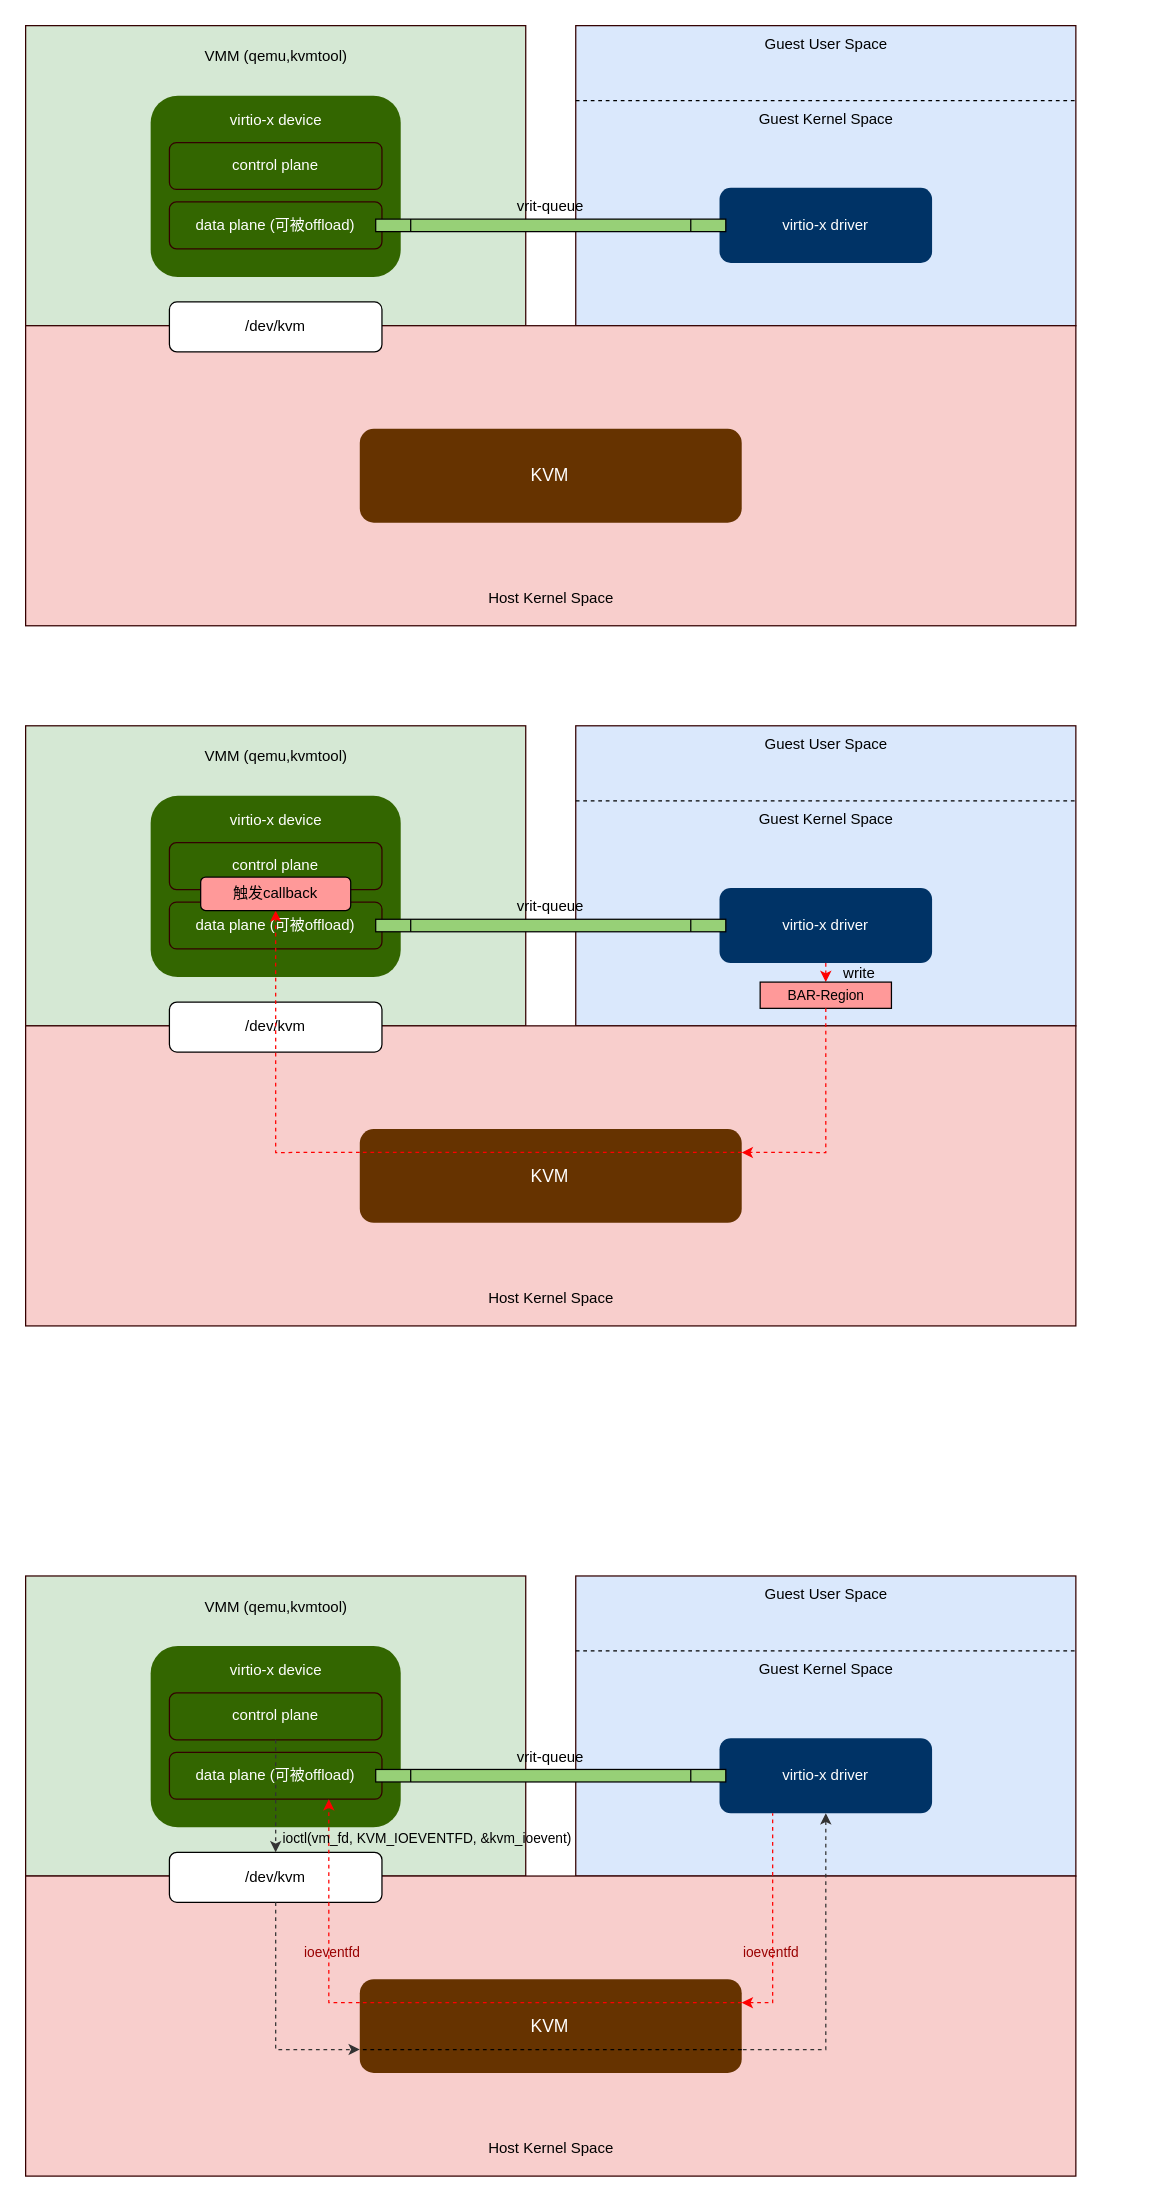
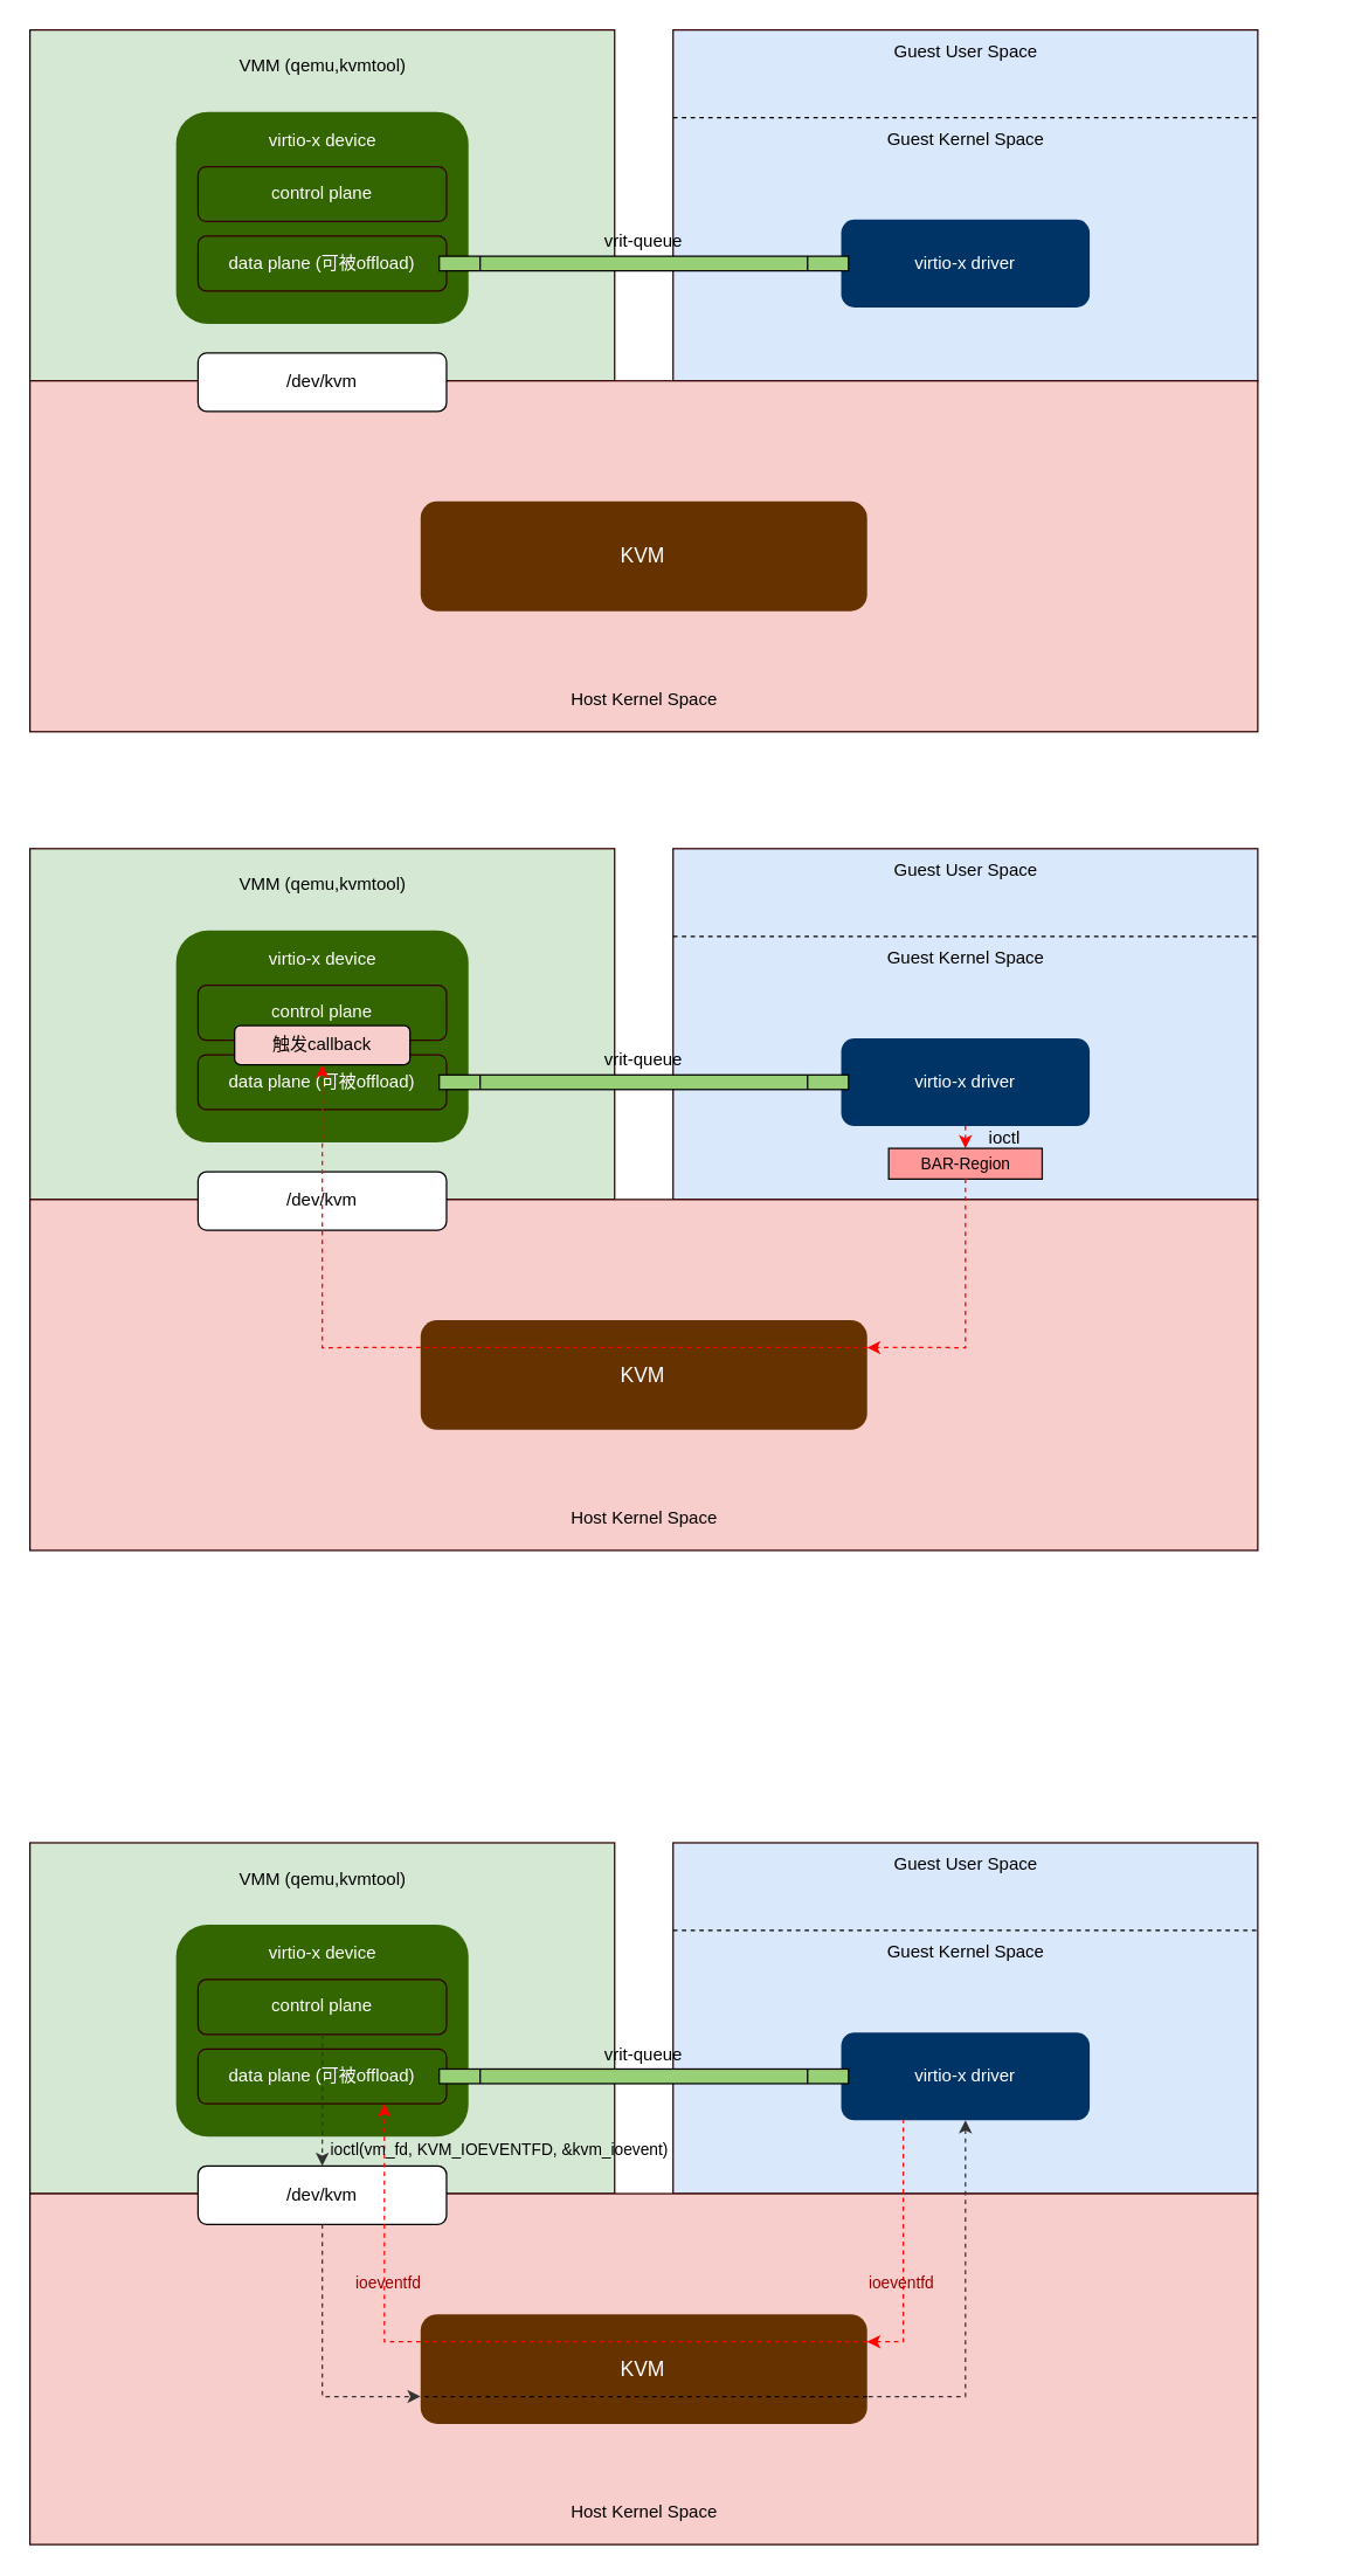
- <mxCell id="44" value="触发callback" style="rounded=1;whiteSpace=wrap;html=1;strokeColor=#000000;fillColor=#FF9999;" parent="20" vertex="1"><mxGeometry x="140" y="121" width="120" height="26.75" as="geometry" /></mxCell>
+ <mxCell id="44" value="触发callback" style="rounded=1;whiteSpace=wrap;html=1;strokeColor=#000000;fillColor=#f8cecc;" parent="20" vertex="1"><mxGeometry x="140" y="121" width="120" height="26.75" as="geometry" /></mxCell>
- <mxCell id="42" value="write" style="text;html=1;align=center;verticalAlign=middle;whiteSpace=wrap;rounded=0;" parent="20" vertex="1"><mxGeometry x="645" y="183" width="44.25" height="30" as="geometry" /></mxCell>
+ <mxCell id="42" value="ioctl" style="text;html=1;align=center;verticalAlign=middle;whiteSpace=wrap;rounded=0;" parent="20" vertex="1"><mxGeometry x="645" y="183" width="44.25" height="30" as="geometry" /></mxCell>
